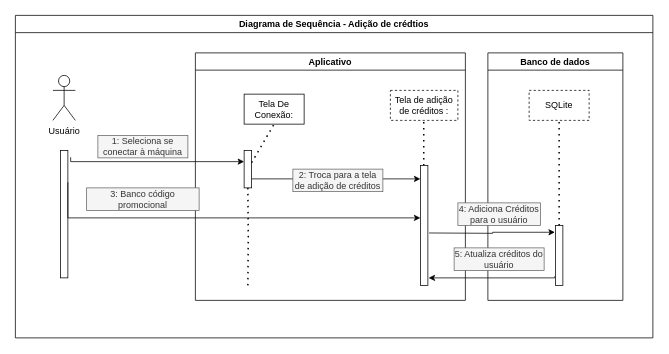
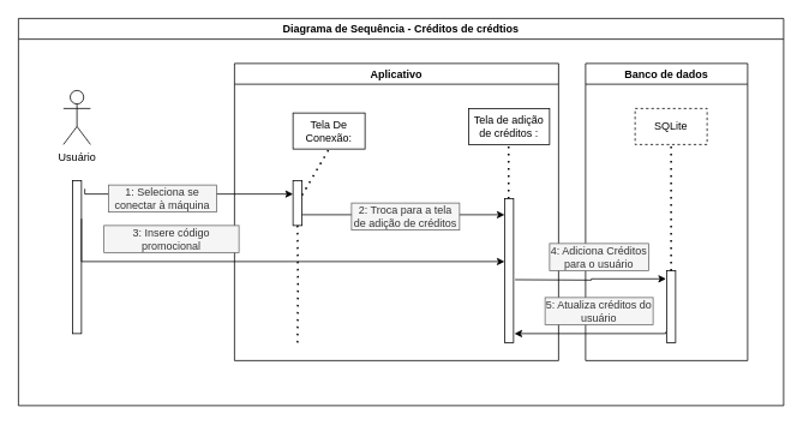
- <mxCell id="26" value="Diagrama de Sequência - Adição de crédtios" style="swimlane;fillColor=default;" parent="1" vertex="1"><mxGeometry x="20" y="20" width="850" height="430" as="geometry" /></mxCell>
+ <mxCell id="26" value="Diagrama de Sequência - Créditos de crédtios" style="swimlane;fillColor=default;" parent="1" vertex="1"><mxGeometry x="20" y="20" width="850" height="430" as="geometry" /></mxCell>
- <mxCell id="7" value="Tela de adição de créditos :" style="rounded=0;whiteSpace=wrap;html=1;dashed=1;" parent="3" vertex="1"><mxGeometry x="260" y="50" width="90" height="40" as="geometry" /></mxCell>
+ <mxCell id="7" value="Tela de adição de créditos :" style="rounded=0;whiteSpace=wrap;html=1;" parent="3" vertex="1"><mxGeometry x="260" y="50" width="90" height="40" as="geometry" /></mxCell>
- <mxCell id="15" value="1: Seleciona se conectar à máquina" style="text;html=1;strokeColor=#666666;fillColor=#f5f5f5;align=center;verticalAlign=middle;whiteSpace=wrap;rounded=0;fontColor=#333333;" parent="1" vertex="1"><mxGeometry x="130" y="180" width="120" height="30" as="geometry" /></mxCell>
+ <mxCell id="15" value="1: Seleciona se conectar à máquina" style="text;html=1;strokeColor=#666666;fillColor=#f5f5f5;align=center;verticalAlign=middle;whiteSpace=wrap;rounded=0;fontColor=#333333;" parent="1" vertex="1"><mxGeometry x="120" y="205" width="120" height="30" as="geometry" /></mxCell>
- <mxCell id="17" value="3: Banco código promocional" style="text;html=1;strokeColor=#666666;fillColor=#f5f5f5;align=center;verticalAlign=middle;whiteSpace=wrap;rounded=0;fontColor=#333333;" parent="1" vertex="1"><mxGeometry x="115" y="250" width="150" height="30" as="geometry" /></mxCell>
+ <mxCell id="17" value="3: Insere código promocional" style="text;html=1;strokeColor=#666666;fillColor=#f5f5f5;align=center;verticalAlign=middle;whiteSpace=wrap;rounded=0;fontColor=#333333;" parent="1" vertex="1"><mxGeometry x="115" y="250" width="150" height="30" as="geometry" /></mxCell>
